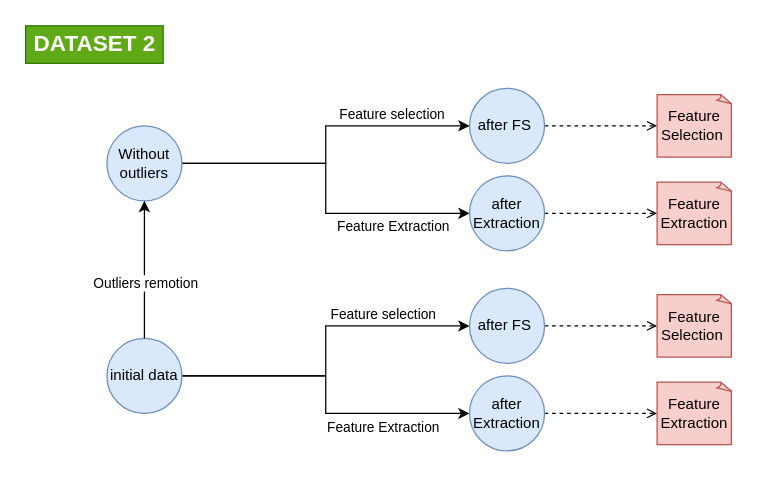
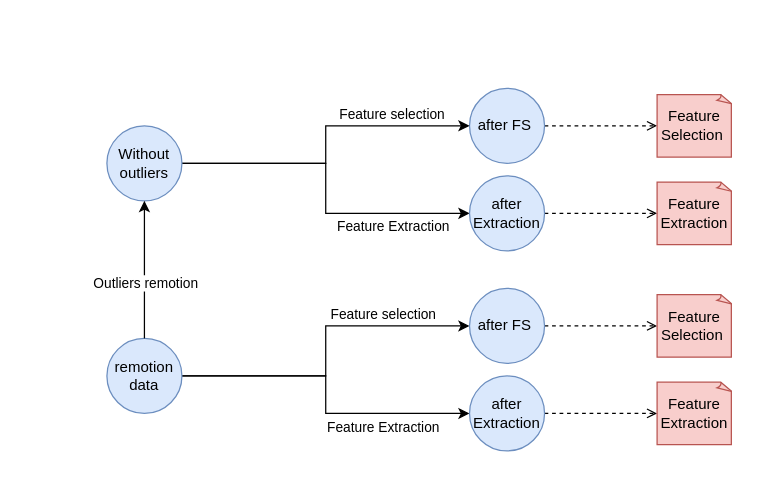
- <mxCell id="26" value="DATASET 2" style="text;html=1;align=center;verticalAlign=middle;resizable=0;points=[];autosize=1;fontStyle=1;fillColor=#60a917;strokeColor=#2D7600;fontColor=#ffffff;fontSize=18;" vertex="1" parent="1"><mxGeometry x="20" y="20" width="110" height="30" as="geometry" /></mxCell>
- <mxCell id="4" value="initial data" style="ellipse;whiteSpace=wrap;html=1;aspect=fixed;fillColor=#dae8fc;strokeColor=#6c8ebf;" parent="1" vertex="1"><mxGeometry x="85" y="270" width="60" height="60" as="geometry" /></mxCell>
+ <mxCell id="4" value="remotion data" style="ellipse;whiteSpace=wrap;html=1;aspect=fixed;fillColor=#dae8fc;strokeColor=#6c8ebf;" parent="1" vertex="1"><mxGeometry x="85" y="270" width="60" height="60" as="geometry" /></mxCell>
